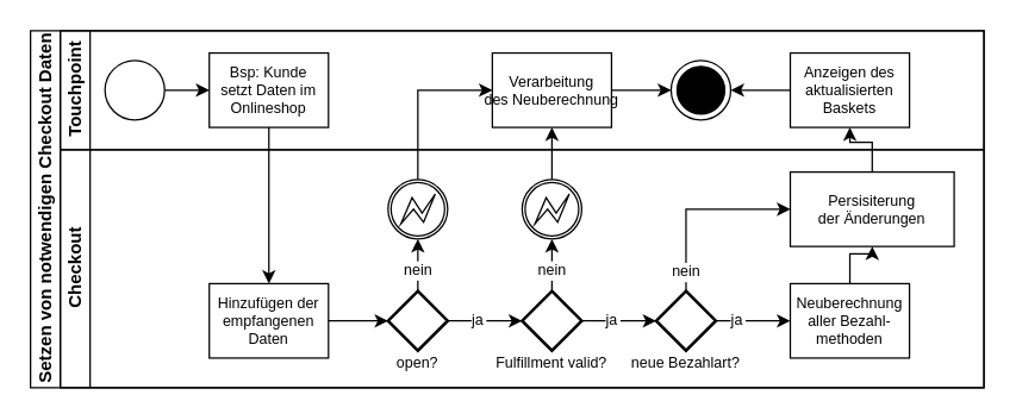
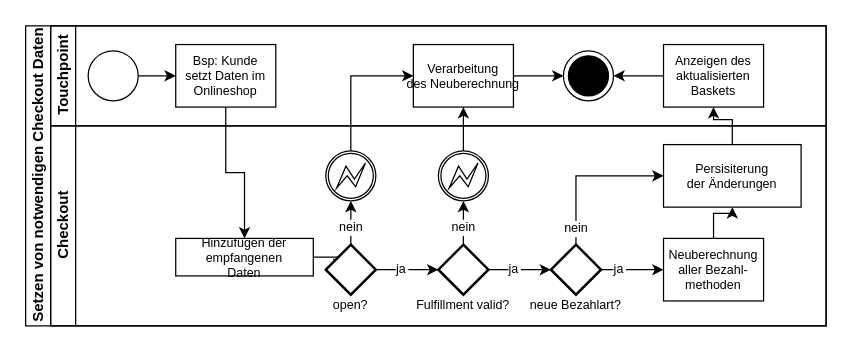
- <mxCell id="14" value="Hinzufügen der&#10;empfangenen&#10;Daten" style="rounded=0;fontFamily=Helvetica;fontSize=10;fontColor=#000000;align=center;strokeColor=#000000;fillColor=#FFFFFF;" vertex="1" parent="12"><mxGeometry x="100" y="90" width="80" height="50" as="geometry" /></mxCell>
+ <mxCell id="14" value="Hinzufügen der&#10;empfangenen&#10;Daten" style="rounded=0;fontFamily=Helvetica;fontSize=10;fontColor=#000000;align=center;strokeColor=#000000;fillColor=#FFFFFF;" vertex="1" parent="12"><mxGeometry x="100" y="90" width="110" height="30" as="geometry" /></mxCell>
